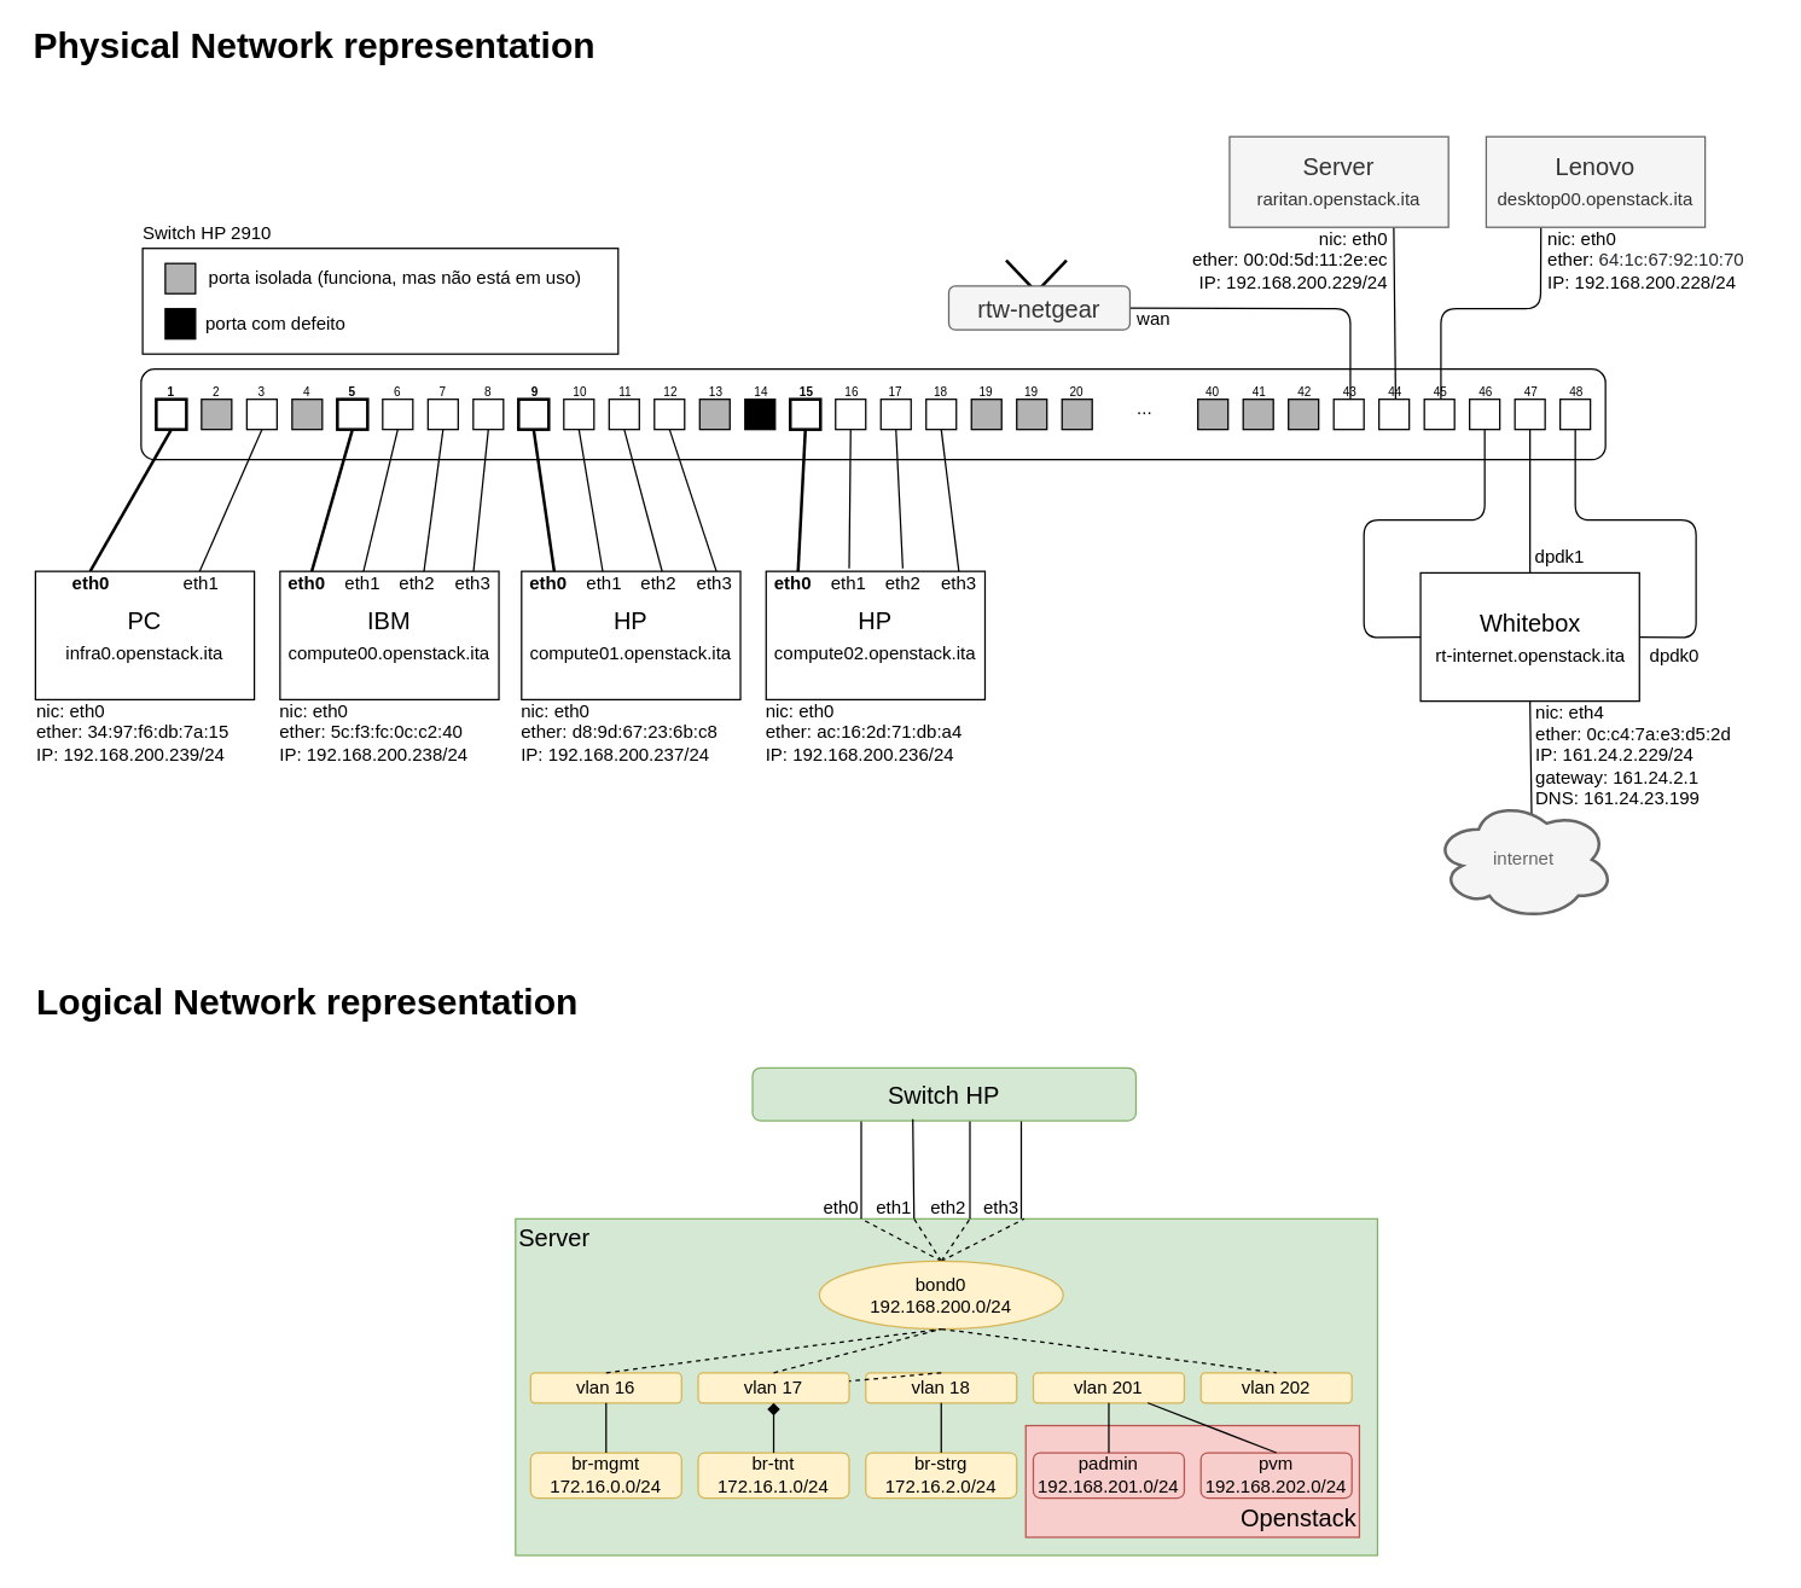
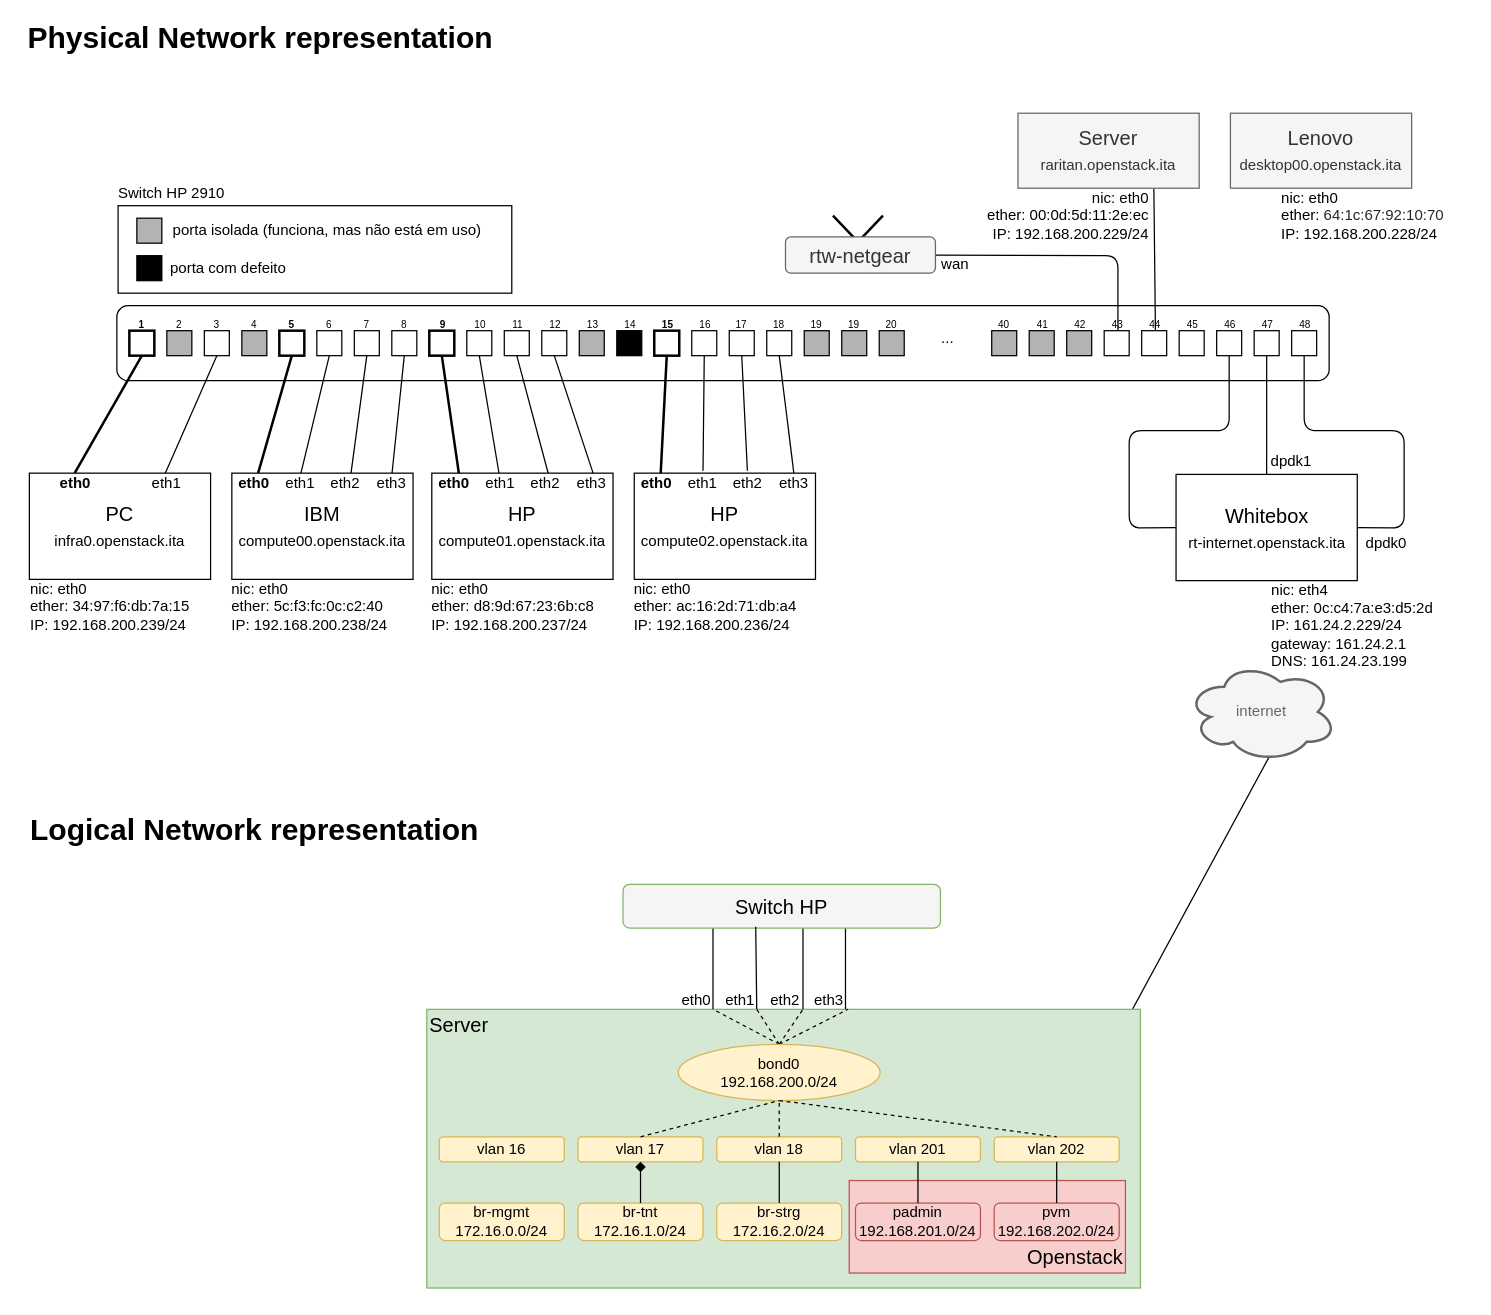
- <mxCell id="5" value="" style="endArrow=none;html=1;fontSize=12;fontColor=#000000;entryX=0.5;entryY=1;entryDx=0;entryDy=0;exitX=0.25;exitY=1;exitDx=0;exitDy=0;" parent="1" source="98" target="62" edge="1"><mxGeometry width="50" height="50" relative="1" as="geometry"><mxPoint x="931.75" y="106" as="sourcePoint" /><mxPoint x="934" y="274" as="targetPoint" /><Array as="points"><mxPoint x="1020" y="204" /><mxPoint x="954" y="204" /></Array></mxGeometry></mxCell>
- <mxCell id="120" value="" style="endArrow=none;html=1;fontSize=12;entryX=0.5;entryY=1;entryDx=0;entryDy=0;exitX=0.55;exitY=0.95;exitDx=0;exitDy=0;exitPerimeter=0;" parent="1" source="121" target="114" edge="1"><mxGeometry width="50" height="50" relative="1" as="geometry"><mxPoint x="882" y="599" as="sourcePoint" /><mxPoint x="882" y="504" as="targetPoint" /></mxGeometry></mxCell>
+ <mxCell id="120" value="" style="endArrow=none;html=1;fontSize=12;exitX=0.55;exitY=0.95;exitDx=0;exitDy=0;exitPerimeter=0;" parent="1" source="121" target="153" edge="1"><mxGeometry width="50" height="50" relative="1" as="geometry"><mxPoint x="882" y="599" as="sourcePoint" /><mxPoint x="882" y="504" as="targetPoint" /></mxGeometry></mxCell>
- <mxCell id="148" value="Switch HP" style="rounded=1;whiteSpace=wrap;html=1;fontSize=16;fillColor=#d5e8d4;strokeColor=#82b366;" vertex="1" parent="1"><mxGeometry x="498" y="707" width="254" height="35" as="geometry" /></mxCell>
+ <mxCell id="148" value="Switch HP" style="rounded=1;whiteSpace=wrap;html=1;fontSize=16;fillColor=#f5f5f5;strokeColor=#82b366;" vertex="1" parent="1"><mxGeometry x="498" y="707" width="254" height="35" as="geometry" /></mxCell>
- <mxCell id="145" value="" style="endArrow=none;dashed=1;html=1;fontSize=16;exitX=0.5;exitY=0;exitDx=0;exitDy=0;entryX=0.5;entryY=1;entryDx=0;entryDy=0;" edge="1" parent="1" source="141" target="136"><mxGeometry width="50" height="50" relative="1" as="geometry"><mxPoint x="579.928" y="844" as="sourcePoint" /><mxPoint x="580" y="784" as="targetPoint" /></mxGeometry></mxCell>
- <mxCell id="147" value="" style="endArrow=none;dashed=1;html=1;fontSize=16;exitX=0.5;exitY=0;exitDx=0;exitDy=0;" edge="1" parent="1" source="143" target="142"><mxGeometry width="50" height="50" relative="1" as="geometry"><mxPoint x="557" y="888" as="sourcePoint" /><mxPoint x="643" y="864" as="targetPoint" /></mxGeometry></mxCell>
+ <mxCell id="147" value="" style="endArrow=none;dashed=1;html=1;fontSize=16;exitX=0.5;exitY=0;exitDx=0;exitDy=0;entryX=0.5;entryY=1;entryDx=0;entryDy=0;" edge="1" parent="1" source="143" target="136"><mxGeometry width="50" height="50" relative="1" as="geometry"><mxPoint x="557" y="888" as="sourcePoint" /><mxPoint x="643" y="864" as="targetPoint" /></mxGeometry></mxCell>
- <mxCell id="156" value="" style="endArrow=none;html=1;fontSize=16;entryX=0.5;entryY=1;entryDx=0;entryDy=0;exitX=0.5;exitY=0;exitDx=0;exitDy=0;" edge="1" parent="1" source="151" target="141"><mxGeometry width="50" height="50" relative="1" as="geometry"><mxPoint x="488" y="1000" as="sourcePoint" /><mxPoint x="538" y="950" as="targetPoint" /></mxGeometry></mxCell>
- <mxCell id="164" value="" style="endArrow=none;html=1;fontSize=16;exitX=0.5;exitY=0;exitDx=0;exitDy=0;" edge="1" parent="1" source="161" target="144"><mxGeometry width="50" height="50" relative="1" as="geometry"><mxPoint x="744" y="990" as="sourcePoint" /><mxPoint x="744" y="939" as="targetPoint" /></mxGeometry></mxCell>
+ <mxCell id="164" value="" style="endArrow=none;html=1;fontSize=16;entryX=0.5;entryY=1;entryDx=0;entryDy=0;exitX=0.5;exitY=0;exitDx=0;exitDy=0;" edge="1" parent="1" source="161" target="153"><mxGeometry width="50" height="50" relative="1" as="geometry"><mxPoint x="744" y="990" as="sourcePoint" /><mxPoint x="744" y="939" as="targetPoint" /></mxGeometry></mxCell>
